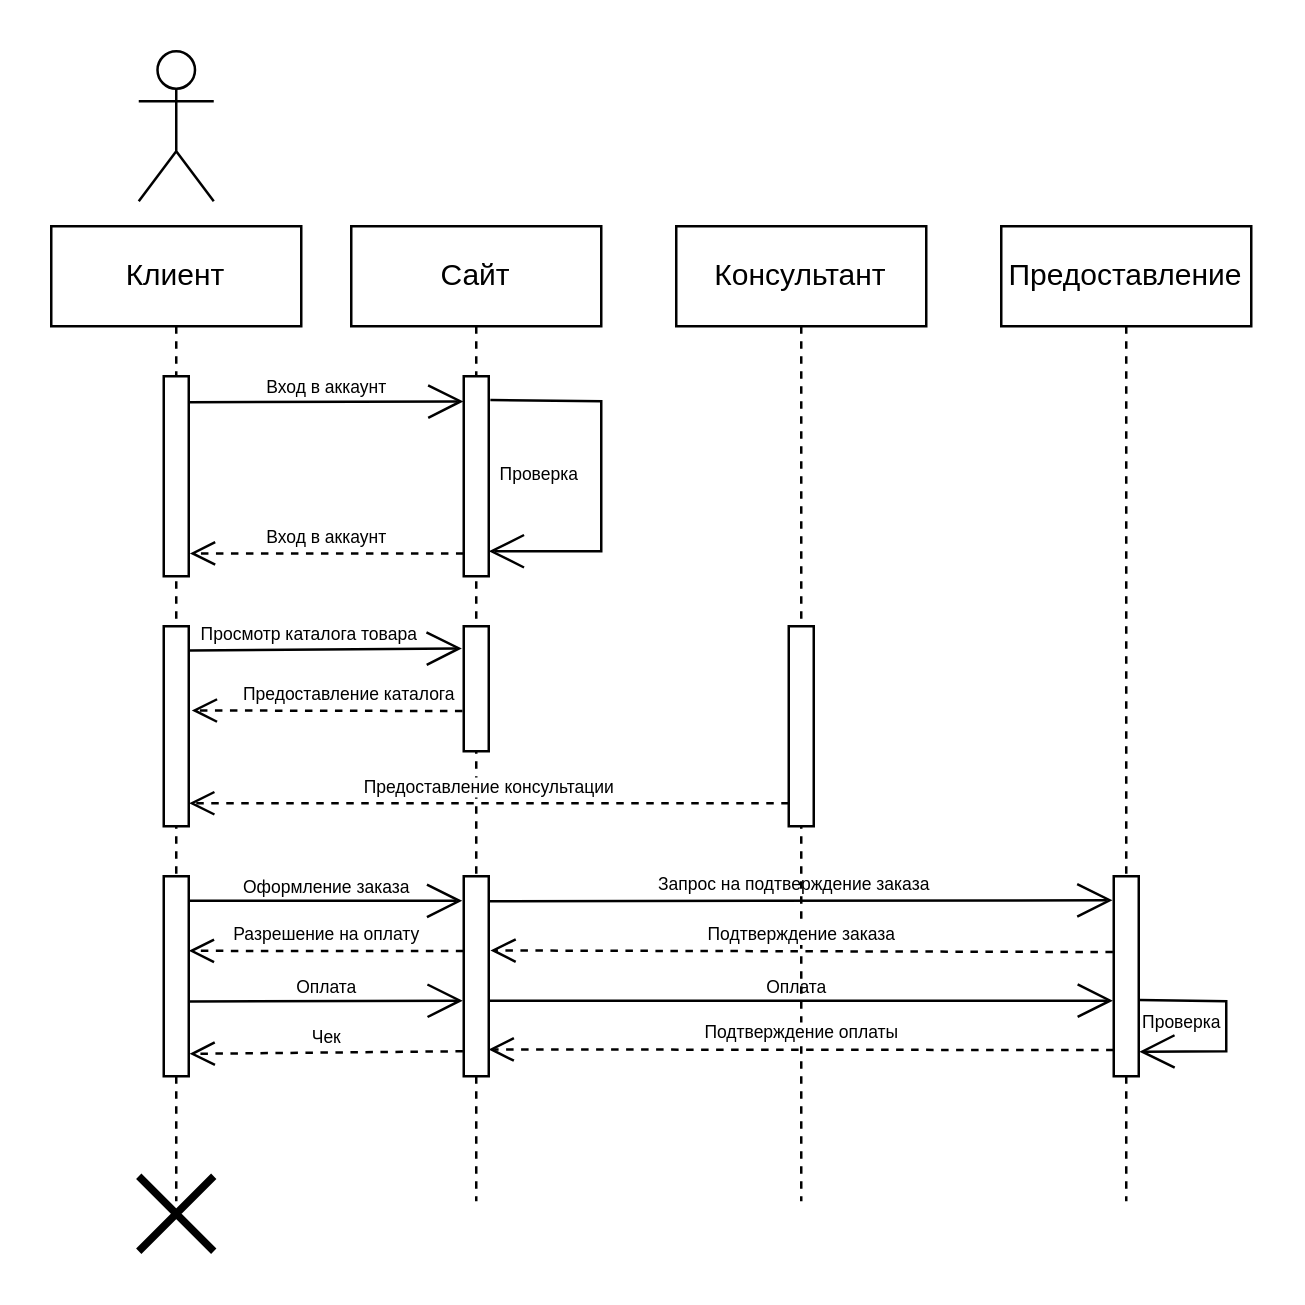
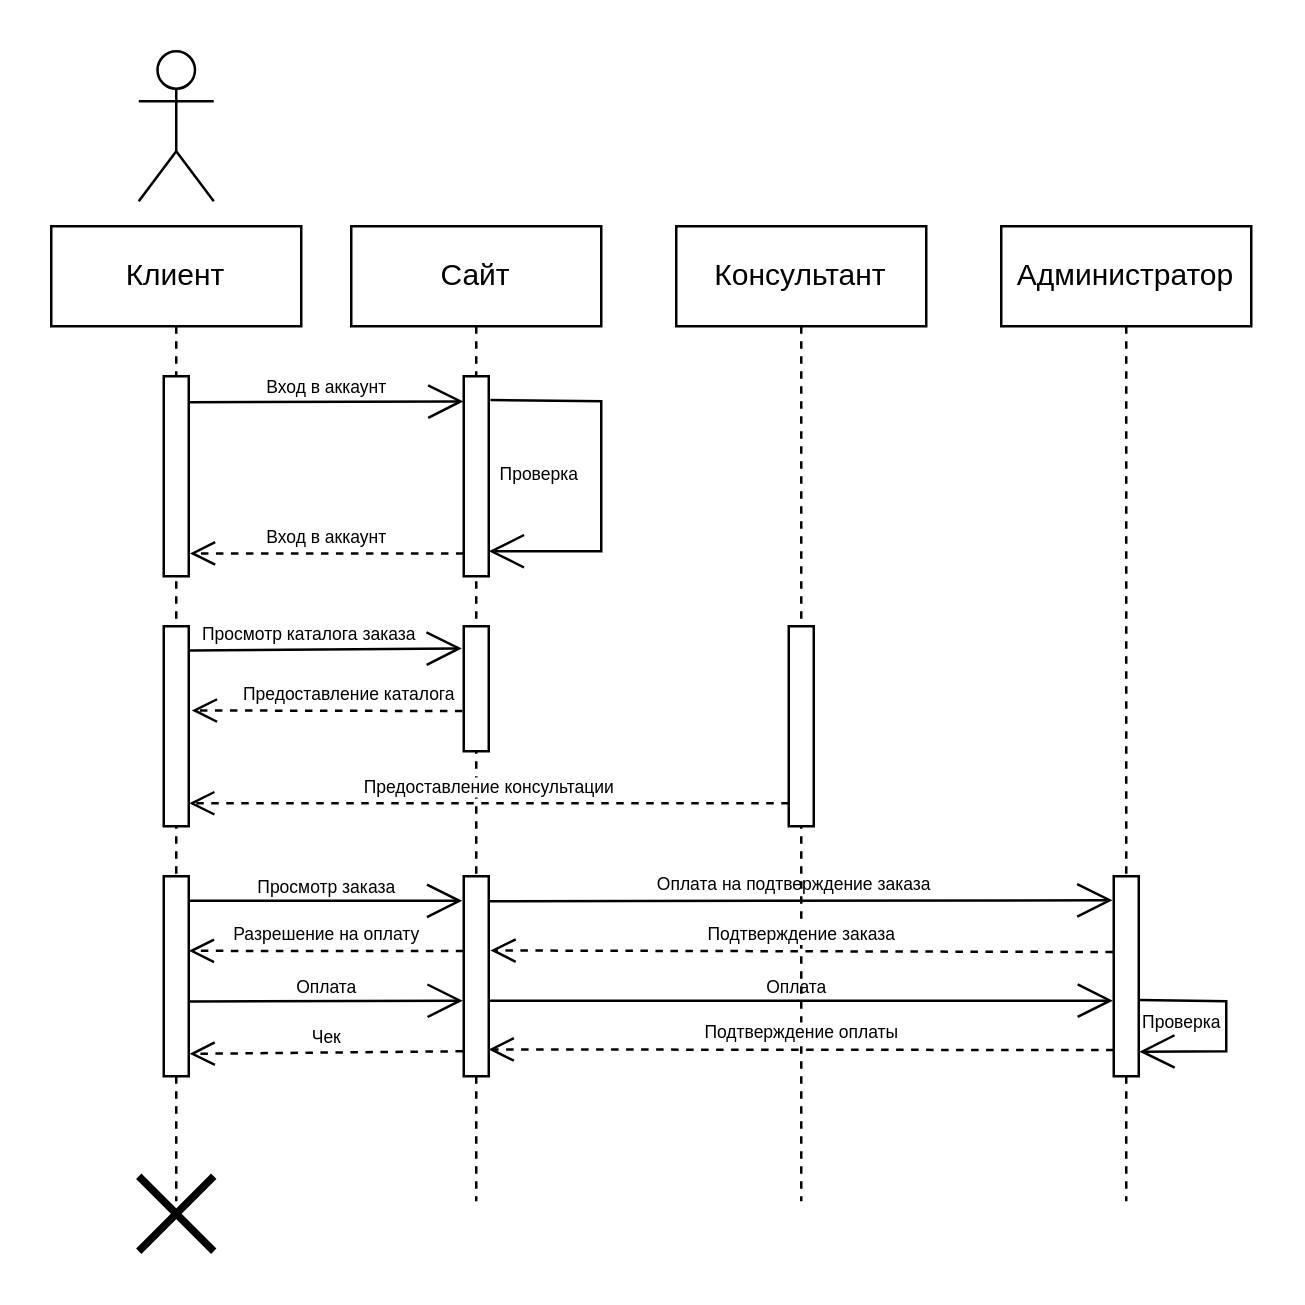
- <mxCell id="13" value="Предоставление" style="shape=umlLifeline;perimeter=lifelinePerimeter;whiteSpace=wrap;html=1;container=1;collapsible=0;recursiveResize=0;outlineConnect=0;" vertex="1" parent="1"><mxGeometry x="400" y="90" width="100" height="390" as="geometry" /></mxCell>
+ <mxCell id="13" value="Администратор" style="shape=umlLifeline;perimeter=lifelinePerimeter;whiteSpace=wrap;html=1;container=1;collapsible=0;recursiveResize=0;outlineConnect=0;" vertex="1" parent="1"><mxGeometry x="400" y="90" width="100" height="390" as="geometry" /></mxCell>
- <mxCell id="22" value="Просмотр каталога товара" style="text;html=1;align=center;verticalAlign=middle;resizable=0;points=[];autosize=1;strokeColor=none;fillColor=none;fontSize=7;" vertex="1" parent="1"><mxGeometry x="68" y="244" width="110" height="20" as="geometry" /></mxCell>
+ <mxCell id="22" value="Просмотр каталога заказа" style="text;html=1;align=center;verticalAlign=middle;resizable=0;points=[];autosize=1;strokeColor=none;fillColor=none;fontSize=7;" vertex="1" parent="1"><mxGeometry x="68" y="244" width="110" height="20" as="geometry" /></mxCell>
- <mxCell id="28" value="&amp;nbsp;Запрос на подтверждение заказа" style="text;html=1;align=center;verticalAlign=middle;resizable=0;points=[];autosize=1;strokeColor=none;fillColor=none;fontSize=7;" vertex="1" parent="1"><mxGeometry x="251" y="344" width="130" height="20" as="geometry" /></mxCell>
+ <mxCell id="28" value="&amp;nbsp;Оплата на подтверждение заказа" style="text;html=1;align=center;verticalAlign=middle;resizable=0;points=[];autosize=1;strokeColor=none;fillColor=none;fontSize=7;" vertex="1" parent="1"><mxGeometry x="251" y="344" width="130" height="20" as="geometry" /></mxCell>
- <mxCell id="26" value="Оформление заказа" style="text;html=1;align=center;verticalAlign=middle;resizable=0;points=[];autosize=1;strokeColor=none;fillColor=none;fontSize=7;" vertex="1" parent="1"><mxGeometry x="85" y="345" width="90" height="20" as="geometry" /></mxCell>
+ <mxCell id="26" value="Просмотр заказа" style="text;html=1;align=center;verticalAlign=middle;resizable=0;points=[];autosize=1;strokeColor=none;fillColor=none;fontSize=7;" vertex="1" parent="1"><mxGeometry x="85" y="345" width="90" height="20" as="geometry" /></mxCell>
